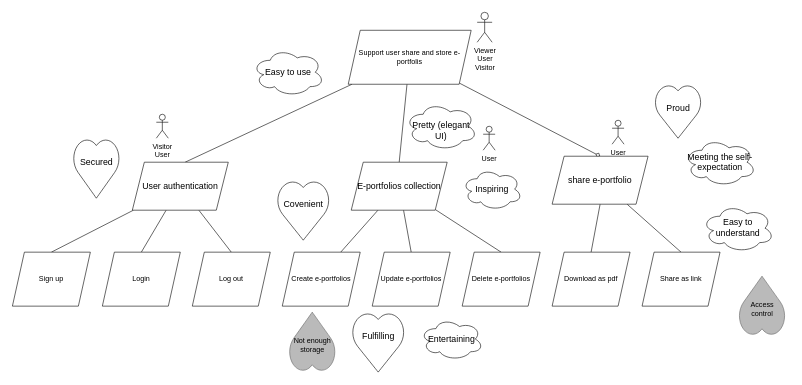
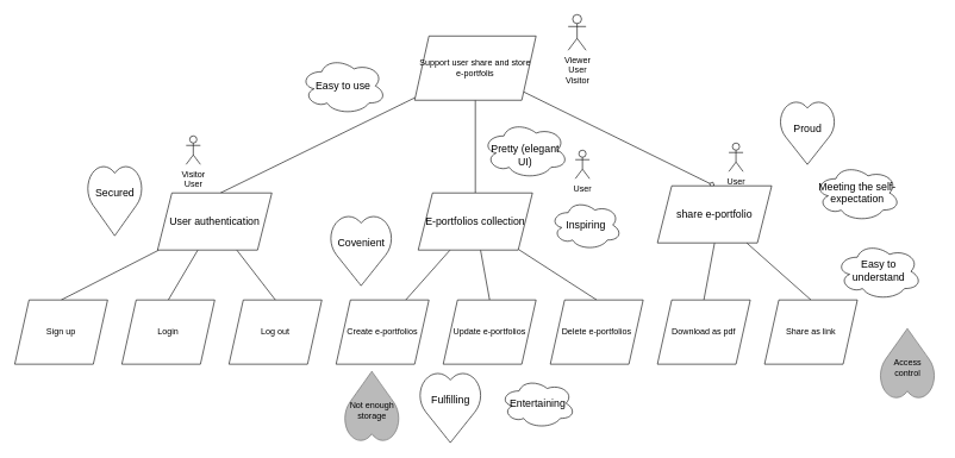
- <mxCell id="5" value="Support user share and store e-portfolis" style="shape=parallelogram;perimeter=parallelogramPerimeter;whiteSpace=wrap;html=1;fixedSize=1;" vertex="1" parent="1"><mxGeometry x="580" y="50" width="205" height="90" as="geometry" /></mxCell>
+ <mxCell id="5" value="Support user share and store e-portfolis" style="shape=parallelogram;perimeter=parallelogramPerimeter;whiteSpace=wrap;html=1;fixedSize=1;" vertex="1" parent="1"><mxGeometry x="580" y="50" width="170" height="90" as="geometry" /></mxCell>
